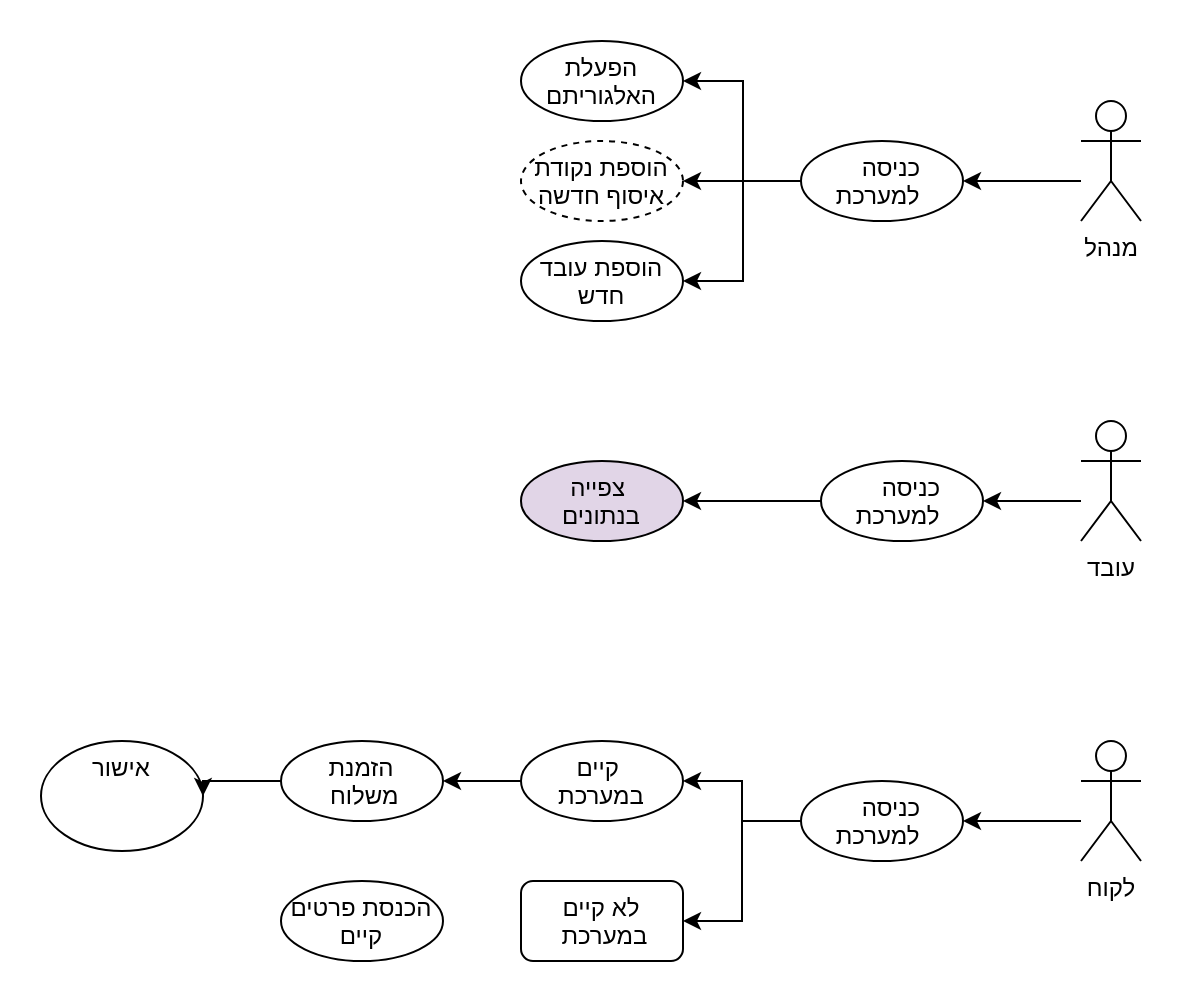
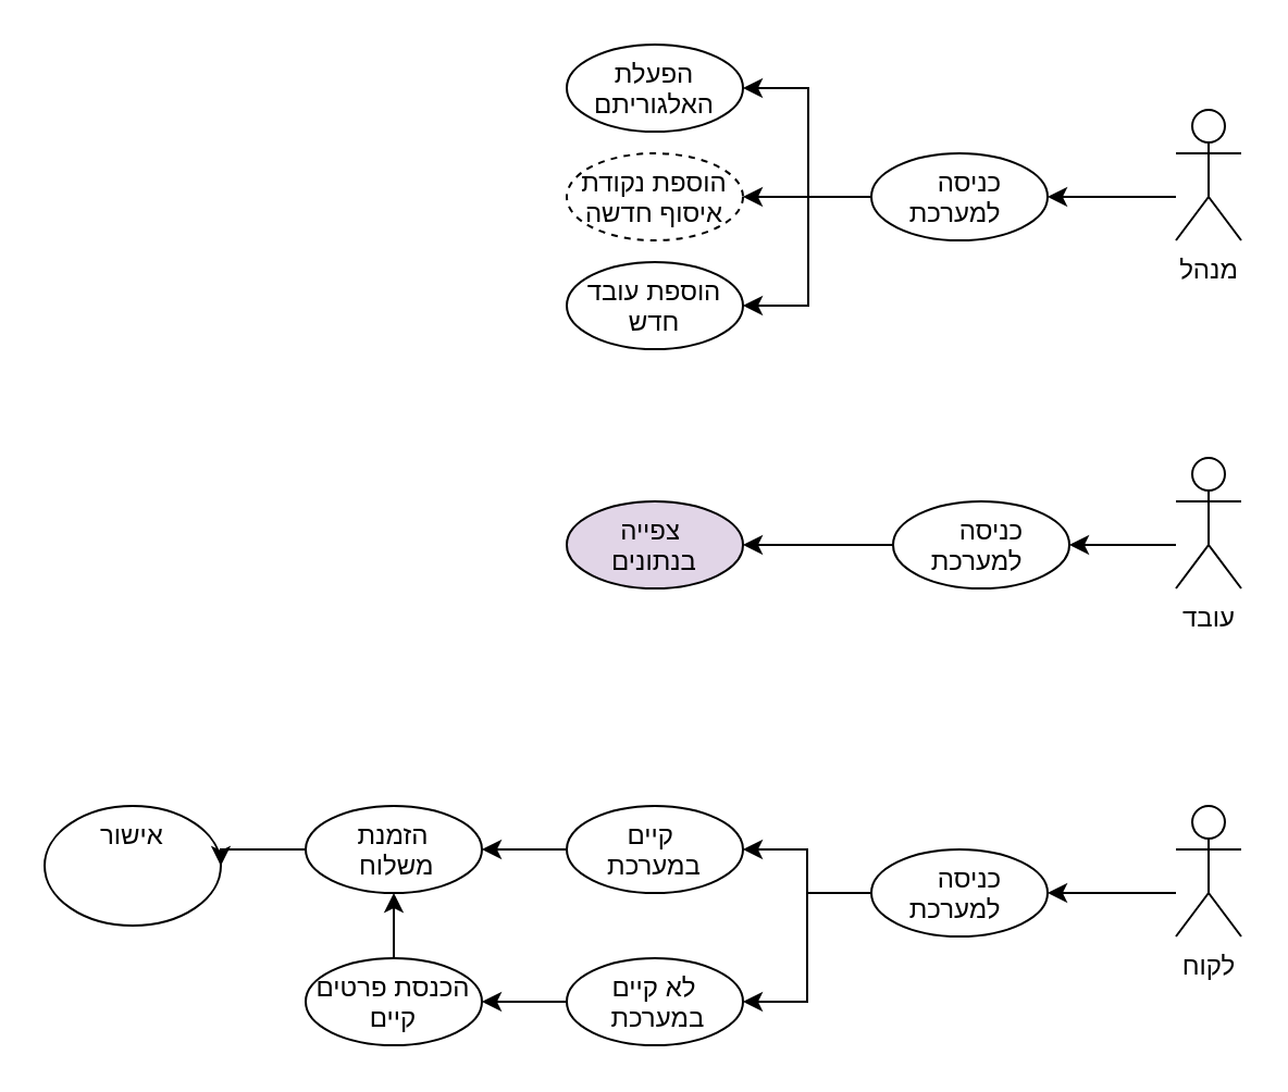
+ <mxCell id="26" style="edgeStyle=orthogonalEdgeStyle;rounded=0;orthogonalLoop=1;jettySize=auto;html=1;exitX=0.5;exitY=0;exitDx=0;exitDy=0;entryX=0.5;entryY=1;entryDx=0;entryDy=0;" parent="1" source="27" target="29" edge="1"><mxGeometry relative="1" as="geometry" /></mxCell>
+ <mxCell id="21" style="edgeStyle=orthogonalEdgeStyle;rounded=0;orthogonalLoop=1;jettySize=auto;html=1;exitX=0;exitY=0.5;exitDx=0;exitDy=0;entryX=1;entryY=0.5;entryDx=0;entryDy=0;" parent="1" source="22" target="27" edge="1"><mxGeometry relative="1" as="geometry" /></mxCell>
- <mxCell id="22" value="&lt;div style=&quot;&quot;&gt;לא קיים&lt;/div&gt;&lt;div style=&quot;&quot;&gt;&amp;nbsp;במערכת&lt;/div&gt;" style="whiteSpace=wrap;html=1;verticalAlign=top;align=center;rounded=1;" parent="1" vertex="1"><mxGeometry x="260" y="440" width="81" height="40" as="geometry" /></mxCell>
+ <mxCell id="22" value="&lt;div style=&quot;&quot;&gt;לא קיים&lt;/div&gt;&lt;div style=&quot;&quot;&gt;&amp;nbsp;במערכת&lt;/div&gt;" style="ellipse;whiteSpace=wrap;html=1;verticalAlign=top;align=center;" parent="1" vertex="1"><mxGeometry x="260" y="440" width="81" height="40" as="geometry" /></mxCell>
